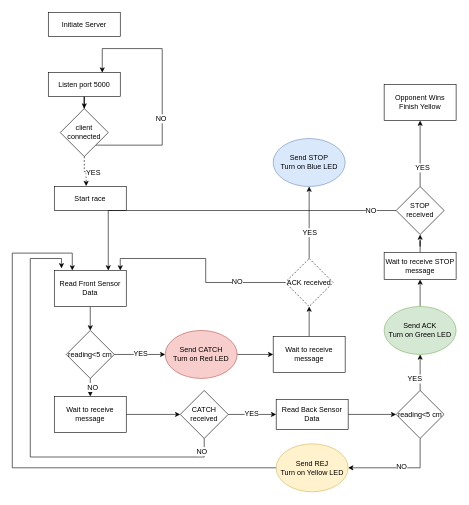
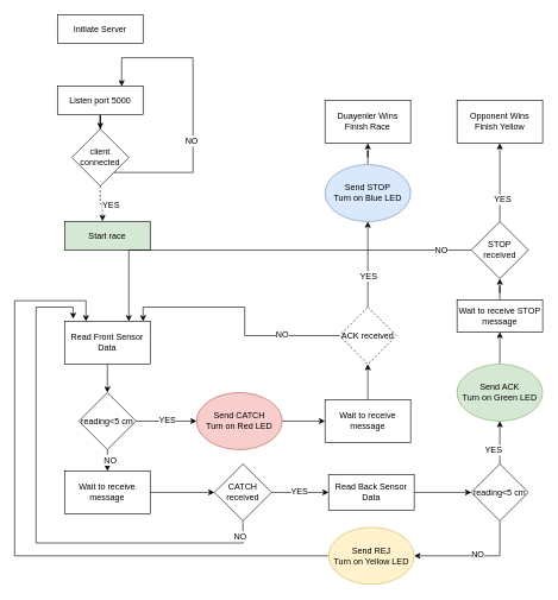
+ <mxCell id="25" value="&lt;div&gt;Duayenler Wins&lt;/div&gt;&lt;div&gt;Finish Race&lt;br&gt;&lt;/div&gt;" style="rounded=0;whiteSpace=wrap;html=1;" parent="1" vertex="1"><mxGeometry x="455" y="140" width="120" height="60" as="geometry" /></mxCell>
+ <mxCell id="26" style="edgeStyle=orthogonalEdgeStyle;rounded=0;orthogonalLoop=1;jettySize=auto;html=1;entryX=0.5;entryY=1;entryDx=0;entryDy=0;" parent="1" source="27" target="25" edge="1"><mxGeometry relative="1" as="geometry" /></mxCell>
- <mxCell id="8" value="Start race" style="rounded=0;whiteSpace=wrap;html=1;" parent="1" vertex="1"><mxGeometry x="90" y="310" width="120" height="40" as="geometry" /></mxCell>
+ <mxCell id="8" value="Start race" style="rounded=0;whiteSpace=wrap;html=1;fillColor=#d5e8d4;" parent="1" vertex="1"><mxGeometry x="90" y="310" width="120" height="40" as="geometry" /></mxCell>
